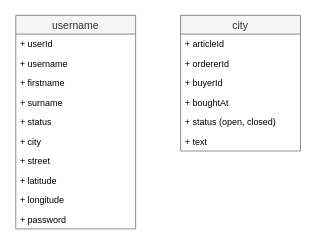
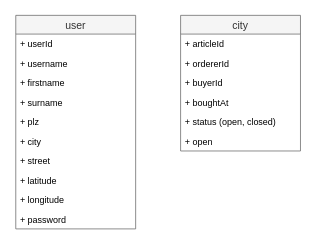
- <mxCell id="2" value="username" style="swimlane;fontStyle=0;childLayout=stackLayout;horizontal=1;startSize=25;fillColor=#f5f5f5;horizontalStack=0;resizeParent=1;resizeParentMax=0;resizeLast=0;collapsible=1;marginBottom=0;fontSize=14;strokeColor=#666666;fontColor=#333333;" parent="1" vertex="1"><mxGeometry x="20" y="20" width="160" height="285" as="geometry" /></mxCell>
+ <mxCell id="2" value="user" style="swimlane;fontStyle=0;childLayout=stackLayout;horizontal=1;startSize=25;fillColor=#f5f5f5;horizontalStack=0;resizeParent=1;resizeParentMax=0;resizeLast=0;collapsible=1;marginBottom=0;fontSize=14;strokeColor=#666666;fontColor=#333333;" parent="1" vertex="1"><mxGeometry x="20" y="20" width="160" height="285" as="geometry" /></mxCell>
- <mxCell id="7" value="+ status" style="text;strokeColor=none;fillColor=none;align=left;verticalAlign=top;spacingLeft=4;spacingRight=4;overflow=hidden;rotatable=0;points=[[0,0.5],[1,0.5]];portConstraint=eastwest;" parent="2" vertex="1"><mxGeometry y="129" width="160" height="26" as="geometry" /></mxCell>
+ <mxCell id="7" value="+ plz" style="text;strokeColor=none;fillColor=none;align=left;verticalAlign=top;spacingLeft=4;spacingRight=4;overflow=hidden;rotatable=0;points=[[0,0.5],[1,0.5]];portConstraint=eastwest;" parent="2" vertex="1"><mxGeometry y="129" width="160" height="26" as="geometry" /></mxCell>
- <mxCell id="19" value="+ text" style="text;strokeColor=none;fillColor=none;align=left;verticalAlign=top;spacingLeft=4;spacingRight=4;overflow=hidden;rotatable=0;points=[[0,0.5],[1,0.5]];portConstraint=eastwest;" parent="13" vertex="1"><mxGeometry y="155" width="160" height="26" as="geometry" /></mxCell>
+ <mxCell id="19" value="+ open" style="text;strokeColor=none;fillColor=none;align=left;verticalAlign=top;spacingLeft=4;spacingRight=4;overflow=hidden;rotatable=0;points=[[0,0.5],[1,0.5]];portConstraint=eastwest;" parent="13" vertex="1"><mxGeometry y="155" width="160" height="26" as="geometry" /></mxCell>
